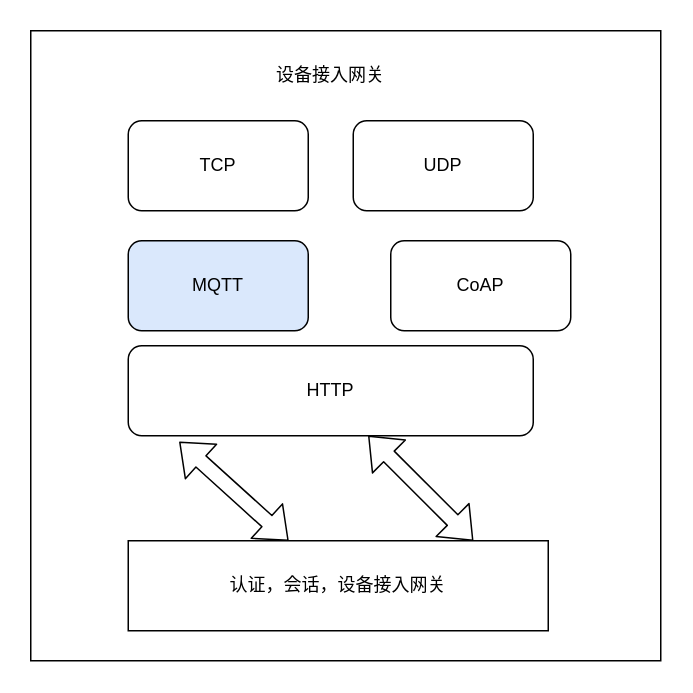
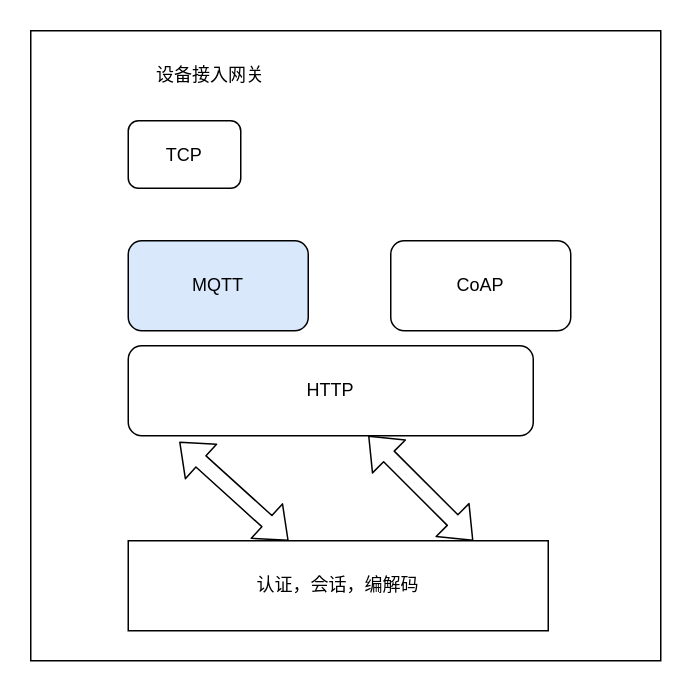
- <mxCell id="3" value="设备接入网关" style="text;html=1;strokeColor=none;fillColor=none;align=center;verticalAlign=middle;whiteSpace=wrap;rounded=0;" vertex="1" parent="1"><mxGeometry x="155" y="40" width="130" height="20" as="geometry" /></mxCell>
+ <mxCell id="3" value="设备接入网关" style="text;html=1;strokeColor=none;fillColor=none;align=center;verticalAlign=middle;whiteSpace=wrap;rounded=0;" vertex="1" parent="1"><mxGeometry x="75" y="40" width="130" height="20" as="geometry" /></mxCell>
- <mxCell id="4" value="TCP" style="rounded=1;whiteSpace=wrap;html=1;" vertex="1" parent="1"><mxGeometry x="85" y="80" width="120" height="60" as="geometry" /></mxCell>
+ <mxCell id="4" value="TCP" style="rounded=1;whiteSpace=wrap;html=1;" vertex="1" parent="1"><mxGeometry x="85" y="80" width="75" height="45" as="geometry" /></mxCell>
- <mxCell id="5" value="UDP" style="rounded=1;whiteSpace=wrap;html=1;" vertex="1" parent="1"><mxGeometry x="235" y="80" width="120" height="60" as="geometry" /></mxCell>
- <mxCell id="9" value="认证，会话，设备接入网关" style="rounded=0;whiteSpace=wrap;html=1;" vertex="1" parent="1"><mxGeometry x="85" y="360" width="280" height="60" as="geometry" /></mxCell>
+ <mxCell id="9" value="认证，会话，编解码" style="rounded=0;whiteSpace=wrap;html=1;" vertex="1" parent="1"><mxGeometry x="85" y="360" width="280" height="60" as="geometry" /></mxCell>
